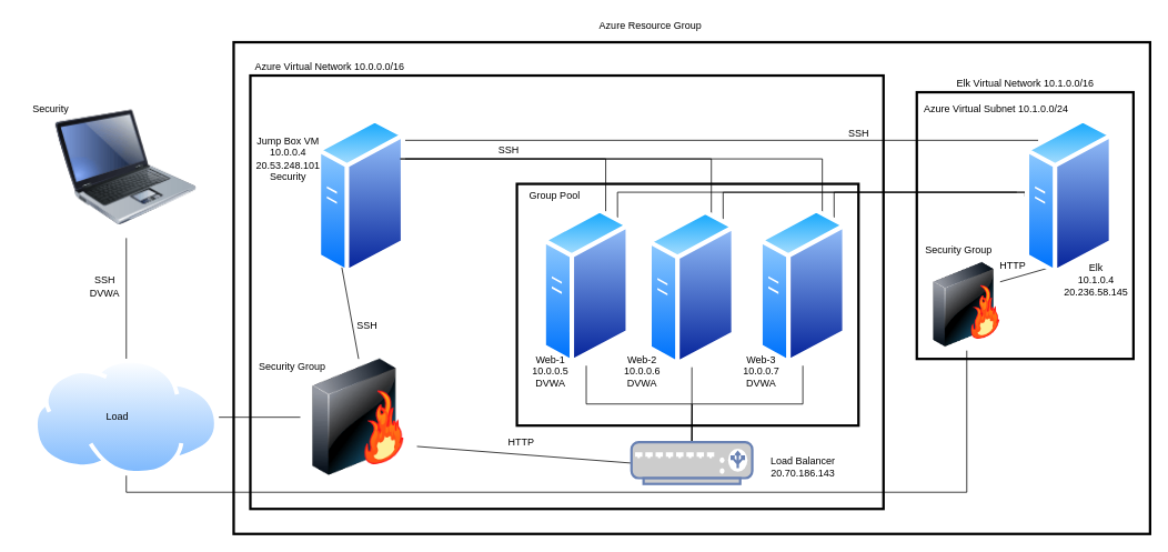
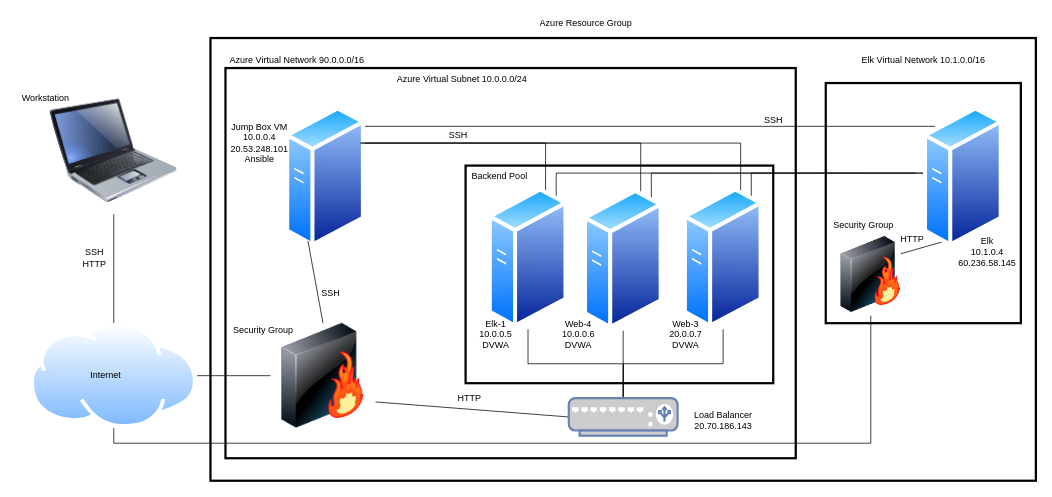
- <mxCell id="5" value="Azure Virtual Network 10.0.0.0/16" style="text;html=1;resizable=0;autosize=1;align=center;verticalAlign=middle;points=[];fillColor=none;strokeColor=none;rounded=0;" vertex="1" parent="1"><mxGeometry x="300" y="70" width="190" height="20" as="geometry" /></mxCell>
+ <mxCell id="5" value="Azure Virtual Network 90.0.0.0/16" style="text;html=1;resizable=0;autosize=1;align=center;verticalAlign=middle;points=[];fillColor=none;strokeColor=none;rounded=0;" vertex="1" parent="1"><mxGeometry x="300" y="70" width="190" height="20" as="geometry" /></mxCell>
- <mxCell id="7" value="Elk Virtual Network 10.1.0.0/16" style="text;html=1;resizable=0;autosize=1;align=center;verticalAlign=middle;points=[];fillColor=none;strokeColor=none;rounded=0;" vertex="1" parent="1"><mxGeometry x="1140" y="90" width="180" height="20" as="geometry" /></mxCell>
+ <mxCell id="7" value="Elk Virtual Network 10.1.0.0/16" style="text;html=1;resizable=0;autosize=1;align=center;verticalAlign=middle;points=[];fillColor=none;strokeColor=none;rounded=0;" vertex="1" parent="1"><mxGeometry x="1140" y="70" width="180" height="20" as="geometry" /></mxCell>
+ <mxCell id="14" value="Azure Virtual Subnet 10.0.0.0/24" style="text;html=1;resizable=0;autosize=1;align=center;verticalAlign=middle;points=[];fillColor=none;strokeColor=none;rounded=0;" vertex="1" parent="1"><mxGeometry x="520" y="95" width="190" height="20" as="geometry" /></mxCell>
- <mxCell id="38" value="Security" style="text;html=1;resizable=0;autosize=1;align=center;verticalAlign=middle;points=[];fillColor=none;strokeColor=none;rounded=0;" vertex="1" parent="1"><mxGeometry x="20" y="120" width="80" height="20" as="geometry" /></mxCell>
+ <mxCell id="38" value="Workstation" style="text;html=1;resizable=0;autosize=1;align=center;verticalAlign=middle;points=[];fillColor=none;strokeColor=none;rounded=0;" vertex="1" parent="1"><mxGeometry x="20" y="120" width="80" height="20" as="geometry" /></mxCell>
- <mxCell id="15" value="Azure Virtual Subnet 10.1.0.0/24" style="text;html=1;resizable=0;autosize=1;align=center;verticalAlign=middle;points=[];fillColor=none;strokeColor=none;rounded=0;" vertex="1" parent="1"><mxGeometry x="1100" y="120" width="190" height="20" as="geometry" /></mxCell>
- <mxCell id="44" value="Jump Box VM&lt;br&gt;10.0.0.4&lt;br&gt;20.53.248.101&lt;br&gt;Security" style="text;html=1;resizable=0;autosize=1;align=center;verticalAlign=middle;points=[];fillColor=none;strokeColor=none;rounded=0;" vertex="1" parent="1"><mxGeometry x="300" y="160" width="90" height="60" as="geometry" /></mxCell>
+ <mxCell id="44" value="Jump Box VM&lt;br&gt;10.0.0.4&lt;br&gt;20.53.248.101&lt;br&gt;Ansible" style="text;html=1;resizable=0;autosize=1;align=center;verticalAlign=middle;points=[];fillColor=none;strokeColor=none;rounded=0;" vertex="1" parent="1"><mxGeometry x="300" y="160" width="90" height="60" as="geometry" /></mxCell>
- <mxCell id="13" value="Group Pool" style="text;html=1;resizable=0;autosize=1;align=center;verticalAlign=middle;points=[];fillColor=none;strokeColor=none;rounded=0;" vertex="1" parent="1"><mxGeometry x="620" y="225" width="90" height="20" as="geometry" /></mxCell>
+ <mxCell id="13" value="Backend Pool" style="text;html=1;resizable=0;autosize=1;align=center;verticalAlign=middle;points=[];fillColor=none;strokeColor=none;rounded=0;" vertex="1" parent="1"><mxGeometry x="620" y="225" width="90" height="20" as="geometry" /></mxCell>
- <mxCell id="53" value="Elk&lt;br&gt;10.1.0.4&lt;br&gt;20.236.58.145" style="text;html=1;resizable=0;autosize=1;align=center;verticalAlign=middle;points=[];fillColor=none;strokeColor=none;rounded=0;" vertex="1" parent="1"><mxGeometry x="1270" y="310" width="90" height="50" as="geometry" /></mxCell>
+ <mxCell id="53" value="Elk&lt;br&gt;10.1.0.4&lt;br&gt;60.236.58.145" style="text;html=1;resizable=0;autosize=1;align=center;verticalAlign=middle;points=[];fillColor=none;strokeColor=none;rounded=0;" vertex="1" parent="1"><mxGeometry x="1270" y="310" width="90" height="50" as="geometry" /></mxCell>
- <mxCell id="39" value="SSH&lt;br&gt;DVWA" style="text;html=1;resizable=0;autosize=1;align=center;verticalAlign=middle;points=[];fillColor=none;strokeColor=none;rounded=0;" vertex="1" parent="1"><mxGeometry x="100" y="328.1" width="50" height="30" as="geometry" /></mxCell>
+ <mxCell id="39" value="SSH&lt;br&gt;HTTP" style="text;html=1;resizable=0;autosize=1;align=center;verticalAlign=middle;points=[];fillColor=none;strokeColor=none;rounded=0;" vertex="1" parent="1"><mxGeometry x="100" y="328.1" width="50" height="30" as="geometry" /></mxCell>
- <mxCell id="46" value="Web-1&lt;br&gt;10.0.0.5&lt;br&gt;DVWA" style="text;html=1;resizable=0;autosize=1;align=center;verticalAlign=middle;points=[];fillColor=none;strokeColor=none;rounded=0;" vertex="1" parent="1"><mxGeometry x="630" y="420" width="60" height="50" as="geometry" /></mxCell>
+ <mxCell id="46" value="Elk-1&lt;br&gt;10.0.0.5&lt;br&gt;DVWA" style="text;html=1;resizable=0;autosize=1;align=center;verticalAlign=middle;points=[];fillColor=none;strokeColor=none;rounded=0;" vertex="1" parent="1"><mxGeometry x="630" y="420" width="60" height="50" as="geometry" /></mxCell>
- <mxCell id="47" value="Web-2&lt;br&gt;10.0.0.6&lt;br&gt;DVWA" style="text;html=1;resizable=0;autosize=1;align=center;verticalAlign=middle;points=[];fillColor=none;strokeColor=none;rounded=0;" vertex="1" parent="1"><mxGeometry x="740" y="420" width="60" height="50" as="geometry" /></mxCell>
+ <mxCell id="47" value="Web-4&lt;br&gt;10.0.0.6&lt;br&gt;DVWA" style="text;html=1;resizable=0;autosize=1;align=center;verticalAlign=middle;points=[];fillColor=none;strokeColor=none;rounded=0;" vertex="1" parent="1"><mxGeometry x="740" y="420" width="60" height="50" as="geometry" /></mxCell>
- <mxCell id="48" value="Web-3&lt;br&gt;10.0.0.7&lt;br&gt;DVWA" style="text;html=1;resizable=0;autosize=1;align=center;verticalAlign=middle;points=[];fillColor=none;strokeColor=none;rounded=0;" vertex="1" parent="1"><mxGeometry x="883.2" y="420" width="60" height="50" as="geometry" /></mxCell>
+ <mxCell id="48" value="Web-3&lt;br&gt;20.0.0.7&lt;br&gt;DVWA" style="text;html=1;resizable=0;autosize=1;align=center;verticalAlign=middle;points=[];fillColor=none;strokeColor=none;rounded=0;" vertex="1" parent="1"><mxGeometry x="883.2" y="420" width="60" height="50" as="geometry" /></mxCell>
- <mxCell id="40" value="Load" style="text;html=1;resizable=0;autosize=1;align=center;verticalAlign=middle;points=[];fillColor=none;strokeColor=none;rounded=0;" vertex="1" parent="1"><mxGeometry x="110" y="490" width="60" height="20" as="geometry" /></mxCell>
+ <mxCell id="40" value="Internet" style="text;html=1;resizable=0;autosize=1;align=center;verticalAlign=middle;points=[];fillColor=none;strokeColor=none;rounded=0;" vertex="1" parent="1"><mxGeometry x="110" y="490" width="60" height="20" as="geometry" /></mxCell>
